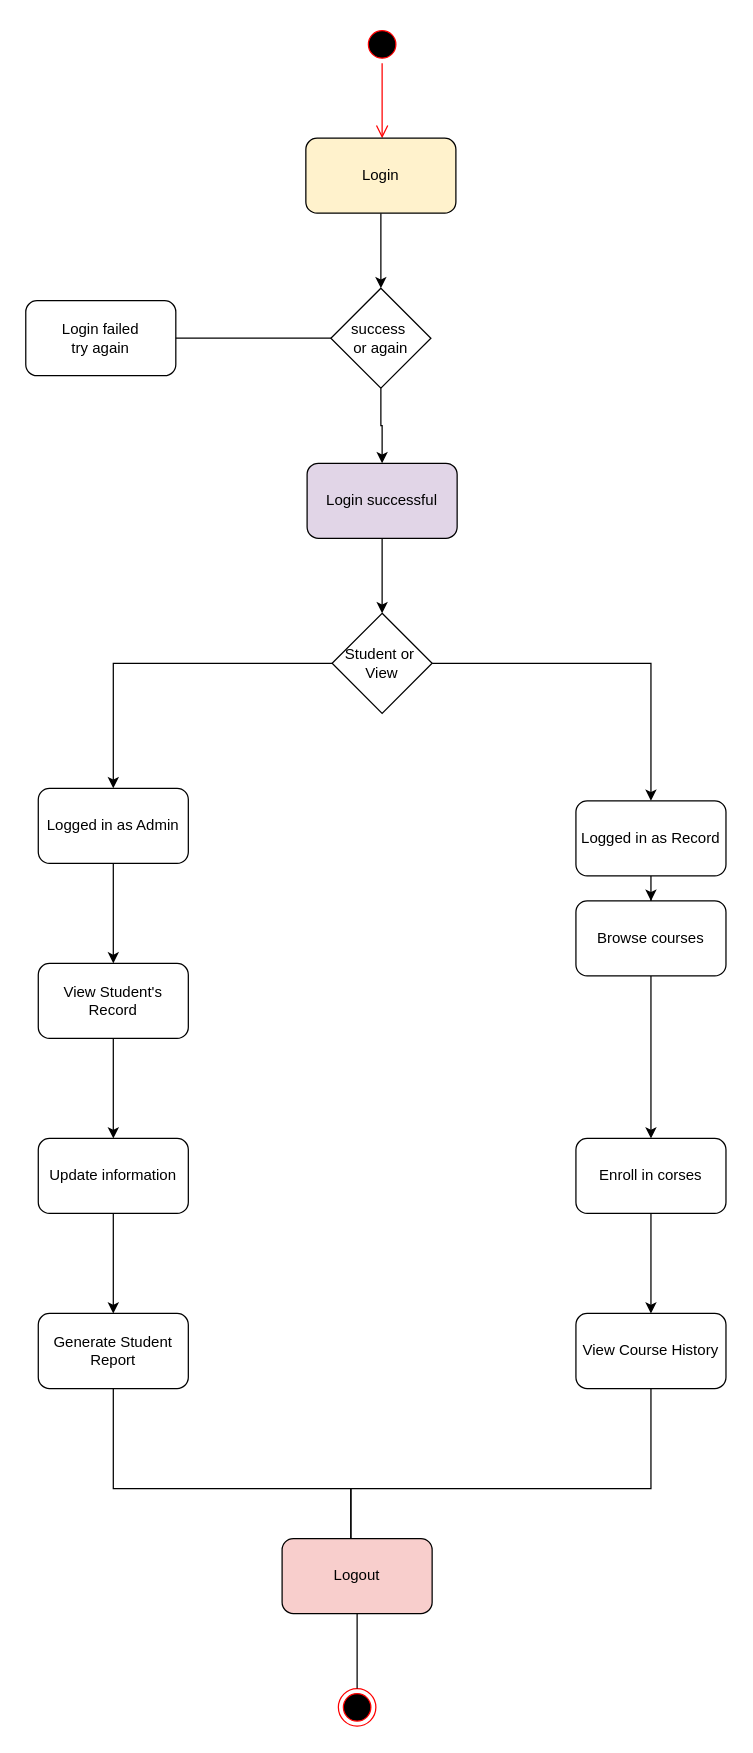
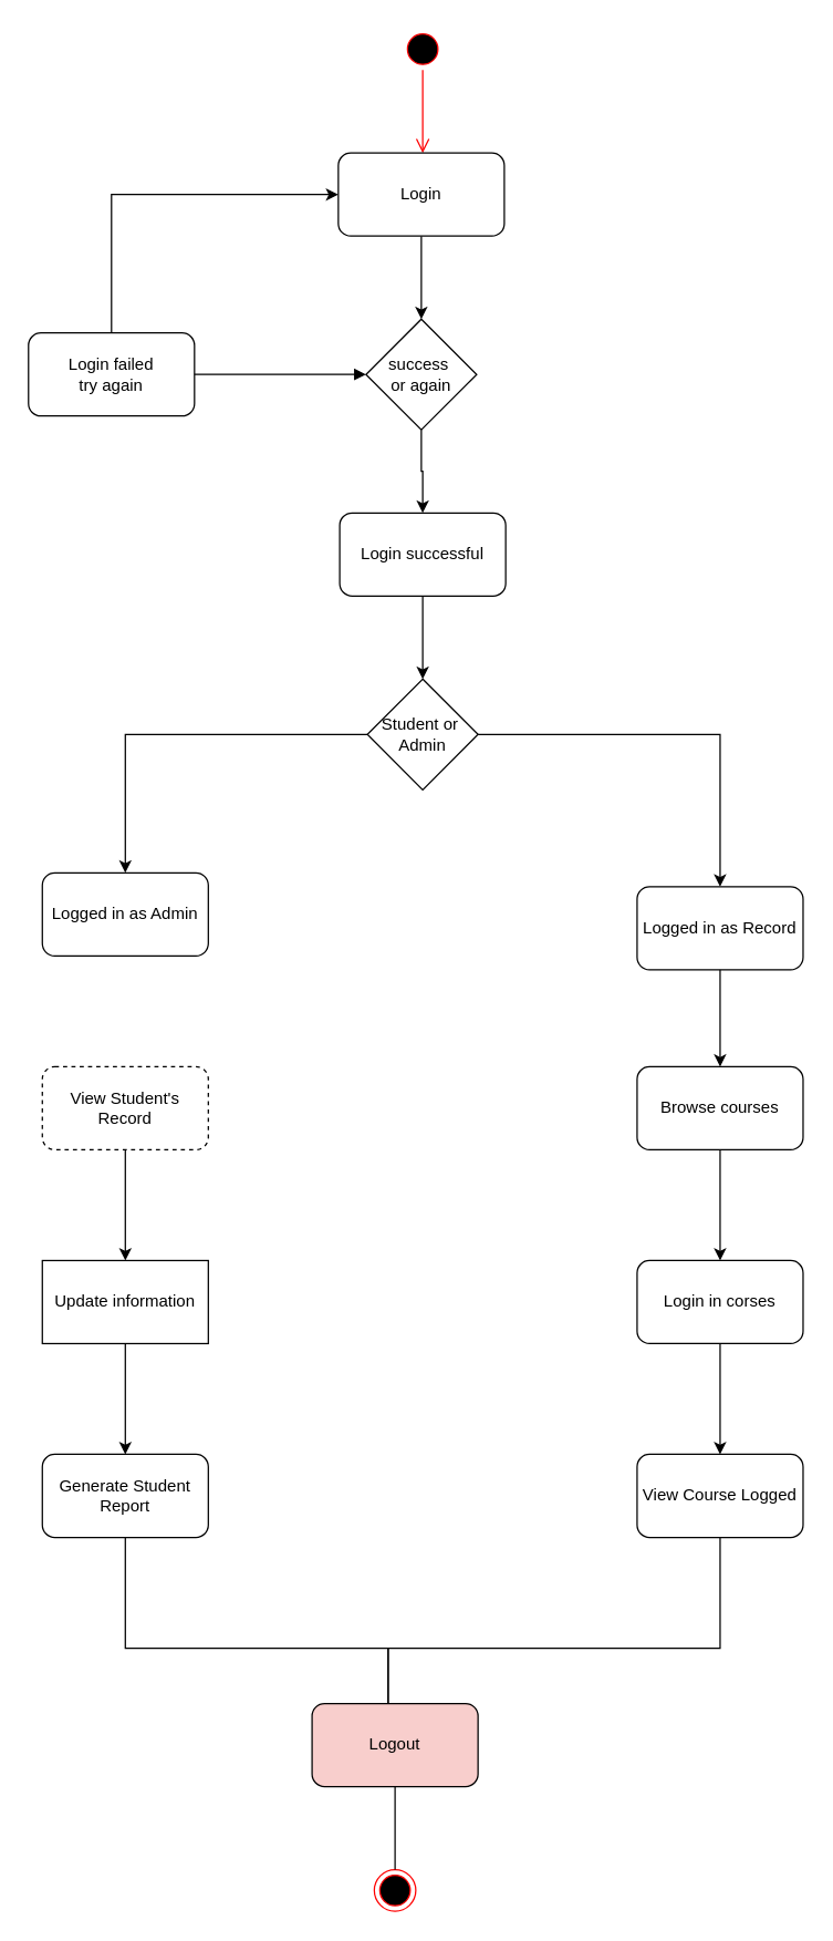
+ <mxCell id="15" value="" style="endArrow=classic;html=1;rounded=0;exitX=0.5;exitY=0;exitDx=0;exitDy=0;entryX=0;entryY=0.5;entryDx=0;entryDy=0;" edge="1" parent="1" source="13" target="5"><mxGeometry width="50" height="50" relative="1" as="geometry"><mxPoint x="280" y="390" as="sourcePoint" /><mxPoint x="330" y="340" as="targetPoint" /><Array as="points"><mxPoint x="80" y="140" /></Array></mxGeometry></mxCell>
- <mxCell id="5" value="Login" style="rounded=1;whiteSpace=wrap;html=1;fillColor=#fff2cc;" vertex="1" parent="1"><mxGeometry x="244" y="110" width="120" height="60" as="geometry" /></mxCell>
+ <mxCell id="5" value="Login" style="rounded=1;whiteSpace=wrap;html=1;" vertex="1" parent="1"><mxGeometry x="244" y="110" width="120" height="60" as="geometry" /></mxCell>
- <mxCell id="14" value="" style="endArrow=none;html=1;rounded=0;exitX=1;exitY=0.5;exitDx=0;exitDy=0;entryX=0;entryY=0.5;entryDx=0;entryDy=0;" edge="1" parent="1" source="13" target="7"><mxGeometry width="50" height="50" relative="1" as="geometry"><mxPoint x="280" y="390" as="sourcePoint" /><mxPoint x="330" y="340" as="targetPoint" /></mxGeometry></mxCell>
+ <mxCell id="14" value="" style="endArrow=block;html=1;rounded=0;exitX=1;exitY=0.5;exitDx=0;exitDy=0;entryX=0;entryY=0.5;entryDx=0;entryDy=0;" edge="1" parent="1" source="13" target="7"><mxGeometry width="50" height="50" relative="1" as="geometry"><mxPoint x="280" y="390" as="sourcePoint" /><mxPoint x="330" y="340" as="targetPoint" /></mxGeometry></mxCell>
- <mxCell id="9" value="Login successful" style="rounded=1;whiteSpace=wrap;html=1;fillColor=#e1d5e7;" vertex="1" parent="1"><mxGeometry x="245" y="370" width="120" height="60" as="geometry" /></mxCell>
+ <mxCell id="9" value="Login successful" style="rounded=1;whiteSpace=wrap;html=1;" vertex="1" parent="1"><mxGeometry x="245" y="370" width="120" height="60" as="geometry" /></mxCell>
- <mxCell id="12" value="Student or&amp;nbsp;&lt;div&gt;View&lt;/div&gt;" style="rhombus;whiteSpace=wrap;html=1;" vertex="1" parent="1"><mxGeometry x="265" y="490" width="80" height="80" as="geometry" /></mxCell>
+ <mxCell id="12" value="Student or&amp;nbsp;&lt;div&gt;Admin&lt;/div&gt;" style="rhombus;whiteSpace=wrap;html=1;" vertex="1" parent="1"><mxGeometry x="265" y="490" width="80" height="80" as="geometry" /></mxCell>
- <mxCell id="18" value="" style="edgeStyle=orthogonalEdgeStyle;rounded=0;orthogonalLoop=1;jettySize=auto;html=1;" edge="1" parent="1" source="19" target="21"><mxGeometry relative="1" as="geometry" /></mxCell>
- <mxCell id="26" value="Browse courses" style="whiteSpace=wrap;html=1;rounded=1;" vertex="1" parent="1"><mxGeometry x="460" y="720" width="120" height="60" as="geometry" /></mxCell>
+ <mxCell id="26" value="Browse courses" style="whiteSpace=wrap;html=1;rounded=1;" vertex="1" parent="1"><mxGeometry x="460" y="770" width="120" height="60" as="geometry" /></mxCell>
- <mxCell id="21" value="View Student's Record" style="whiteSpace=wrap;html=1;rounded=1;" vertex="1" parent="1"><mxGeometry x="30" y="770" width="120" height="60" as="geometry" /></mxCell>
+ <mxCell id="21" value="View Student's Record" style="whiteSpace=wrap;html=1;rounded=1;dashed=1;" vertex="1" parent="1"><mxGeometry x="30" y="770" width="120" height="60" as="geometry" /></mxCell>
- <mxCell id="23" value="Update information" style="whiteSpace=wrap;html=1;rounded=1;" vertex="1" parent="1"><mxGeometry x="30" y="910" width="120" height="60" as="geometry" /></mxCell>
+ <mxCell id="23" value="Update information" style="whiteSpace=wrap;html=1;rounded=0;" vertex="1" parent="1"><mxGeometry x="30" y="910" width="120" height="60" as="geometry" /></mxCell>
- <mxCell id="28" value="Enroll in corses" style="whiteSpace=wrap;html=1;rounded=1;" vertex="1" parent="1"><mxGeometry x="460" y="910" width="120" height="60" as="geometry" /></mxCell>
+ <mxCell id="28" value="Login in corses" style="whiteSpace=wrap;html=1;rounded=1;" vertex="1" parent="1"><mxGeometry x="460" y="910" width="120" height="60" as="geometry" /></mxCell>
- <mxCell id="29" value="View Course History" style="whiteSpace=wrap;html=1;rounded=1;" vertex="1" parent="1"><mxGeometry x="460" y="1050" width="120" height="60" as="geometry" /></mxCell>
+ <mxCell id="29" value="View Course Logged" style="whiteSpace=wrap;html=1;rounded=1;" vertex="1" parent="1"><mxGeometry x="460" y="1050" width="120" height="60" as="geometry" /></mxCell>
